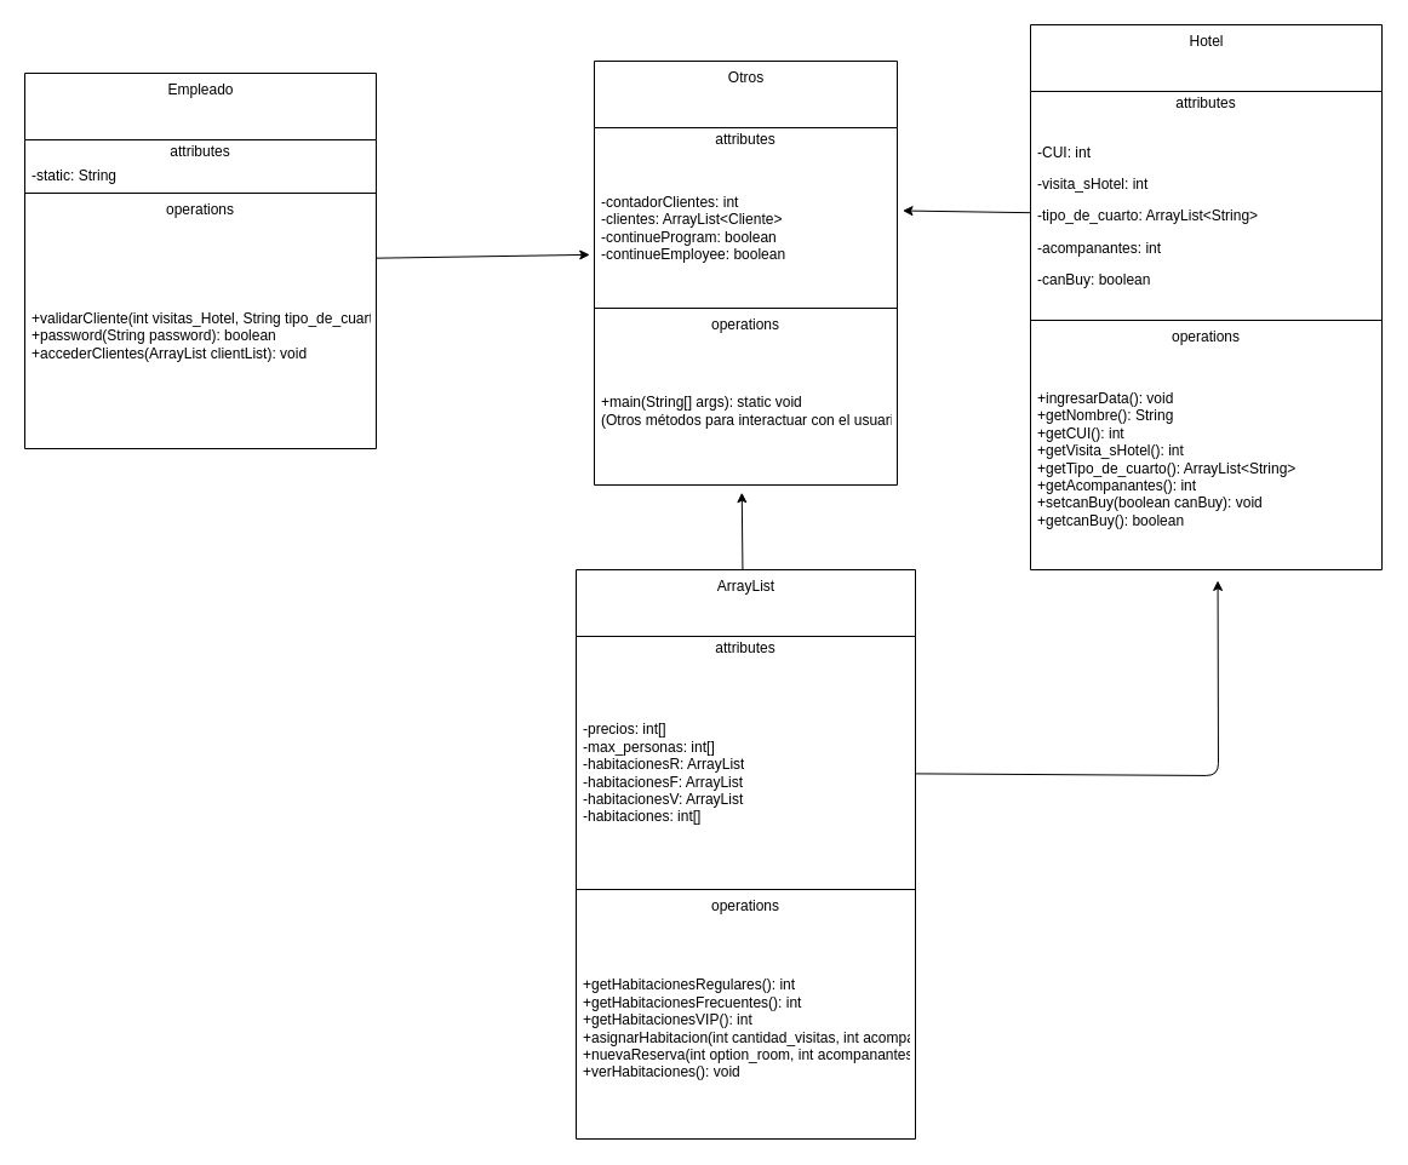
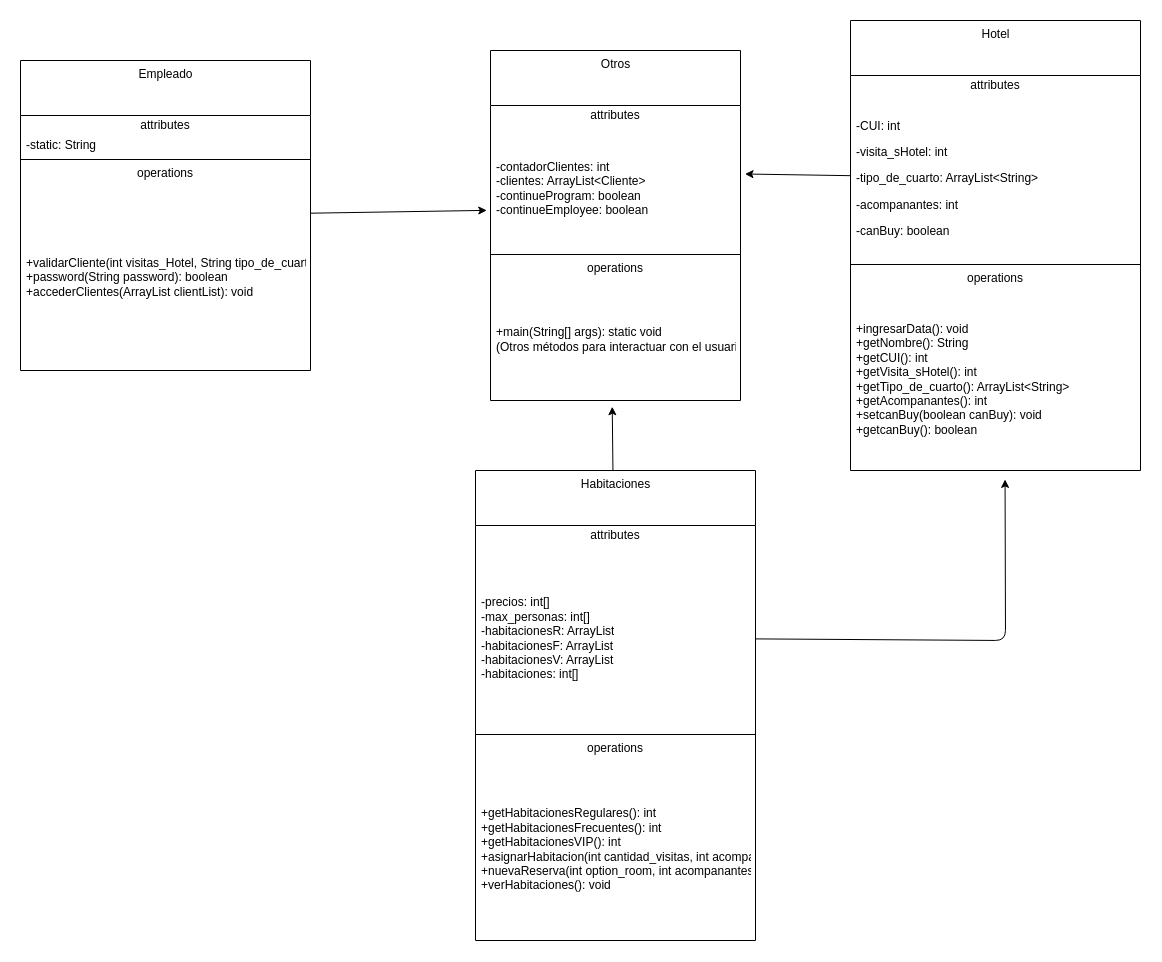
- <mxCell id="22" value="ArrayList" style="swimlane;fontStyle=0;align=center;verticalAlign=top;childLayout=stackLayout;horizontal=1;startSize=55;horizontalStack=0;resizeParent=1;resizeParentMax=0;resizeLast=0;collapsible=0;marginBottom=0;html=1;" vertex="1" parent="1"><mxGeometry x="475" y="470" width="280" height="470" as="geometry" /></mxCell>
+ <mxCell id="22" value="Habitaciones" style="swimlane;fontStyle=0;align=center;verticalAlign=top;childLayout=stackLayout;horizontal=1;startSize=55;horizontalStack=0;resizeParent=1;resizeParentMax=0;resizeLast=0;collapsible=0;marginBottom=0;html=1;" vertex="1" parent="1"><mxGeometry x="475" y="470" width="280" height="470" as="geometry" /></mxCell>
